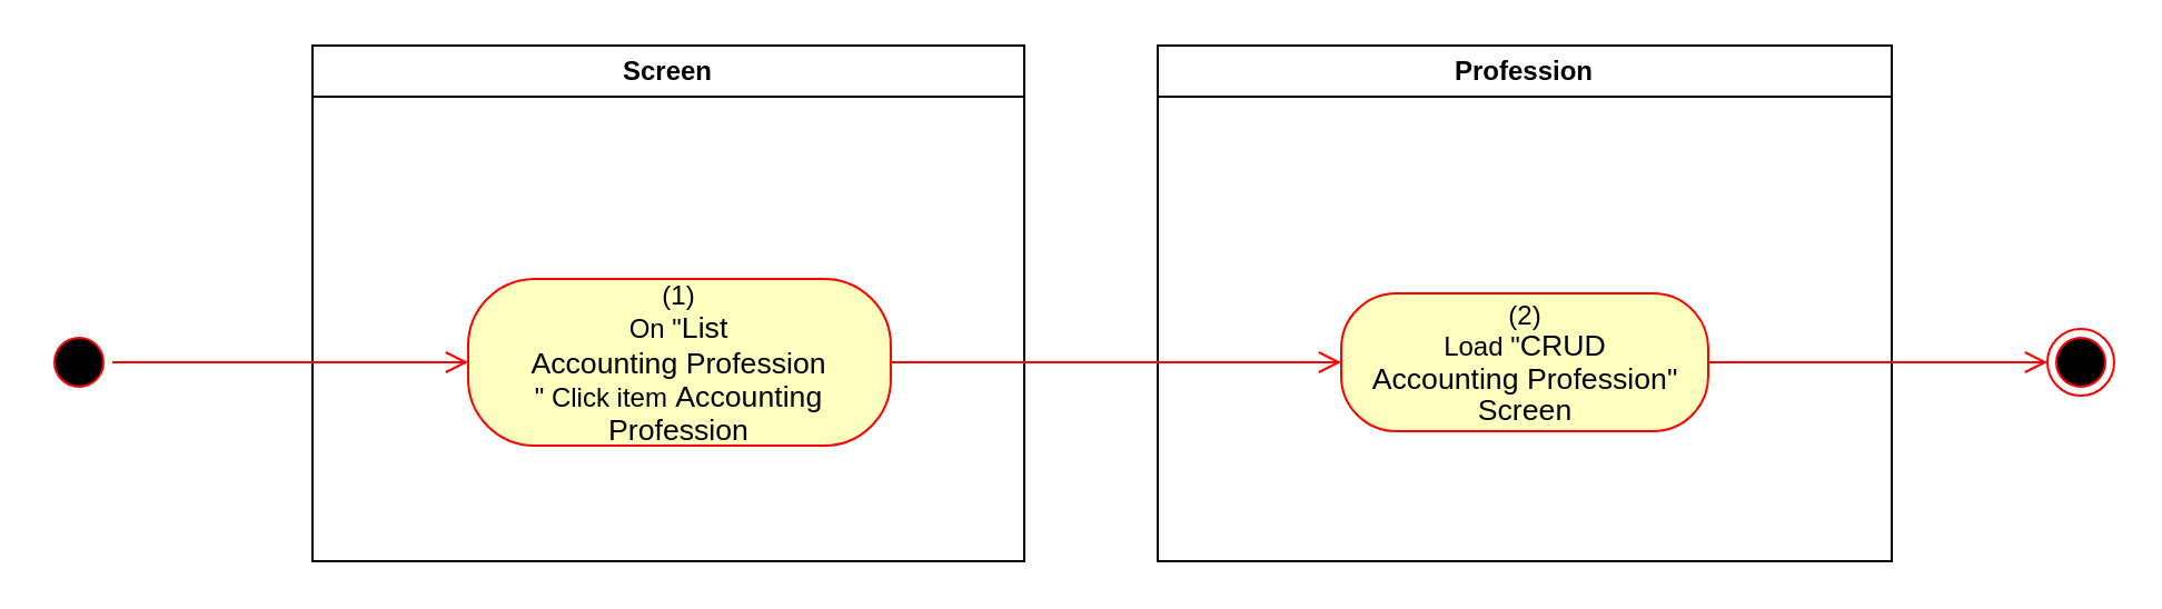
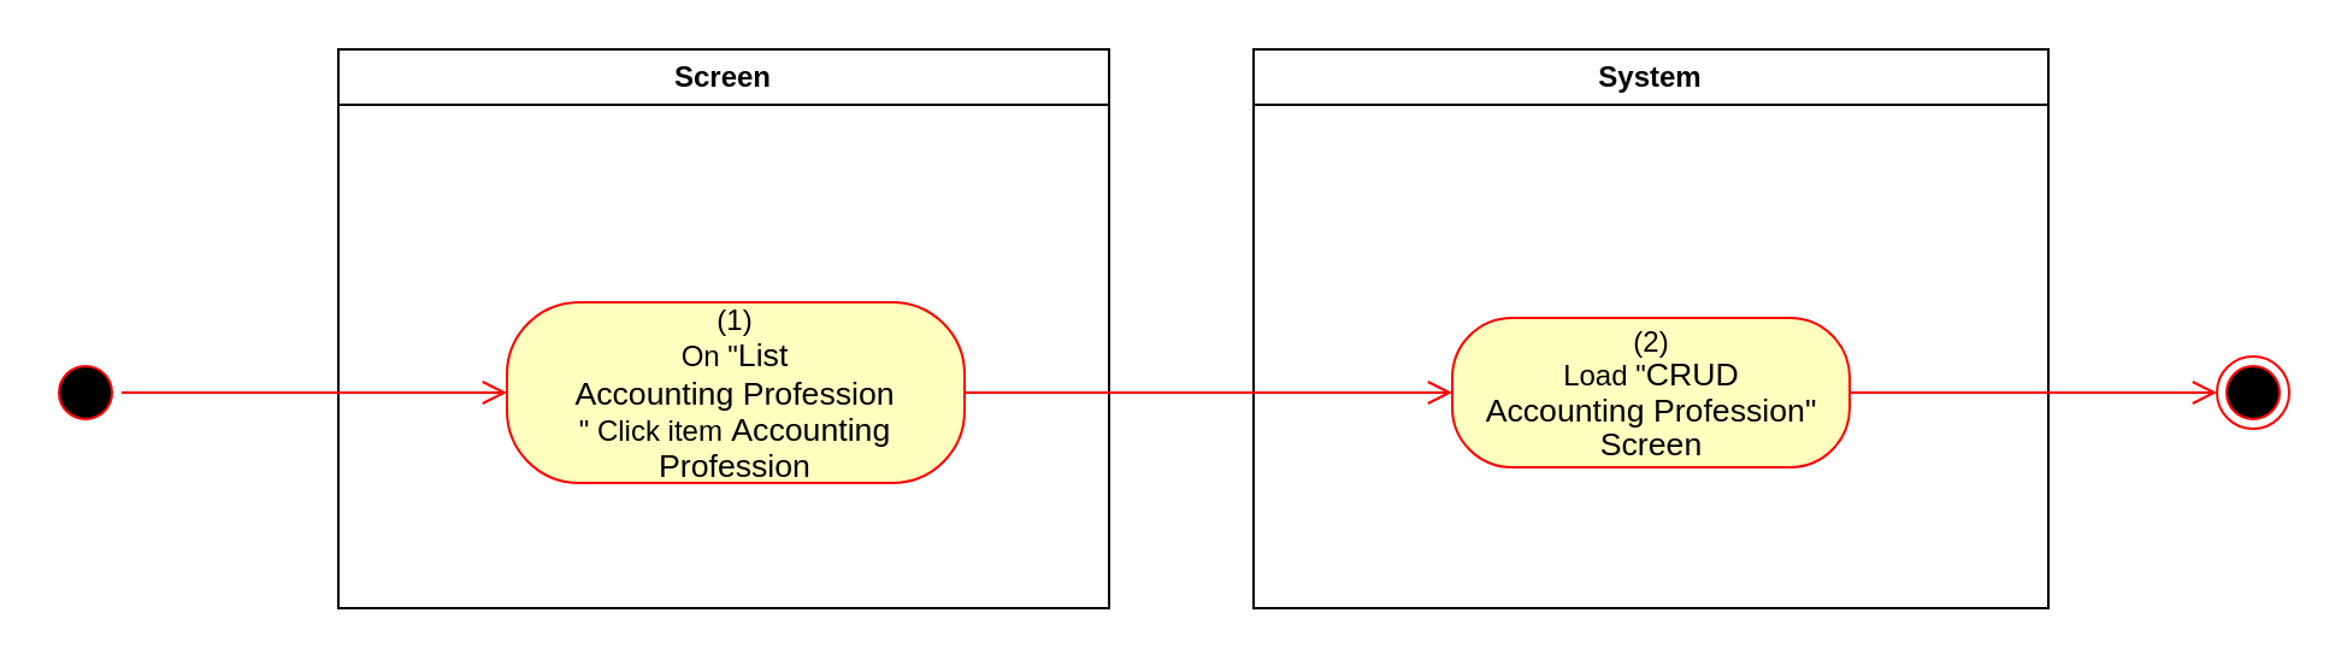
- <mxCell id="4" value="Profession" style="swimlane;whiteSpace=wrap;startSize=23;" vertex="1" parent="1"><mxGeometry x="520" y="20" width="330" height="232" as="geometry" /></mxCell>
+ <mxCell id="4" value="System" style="swimlane;whiteSpace=wrap;startSize=23;" vertex="1" parent="1"><mxGeometry x="520" y="20" width="330" height="232" as="geometry" /></mxCell>
